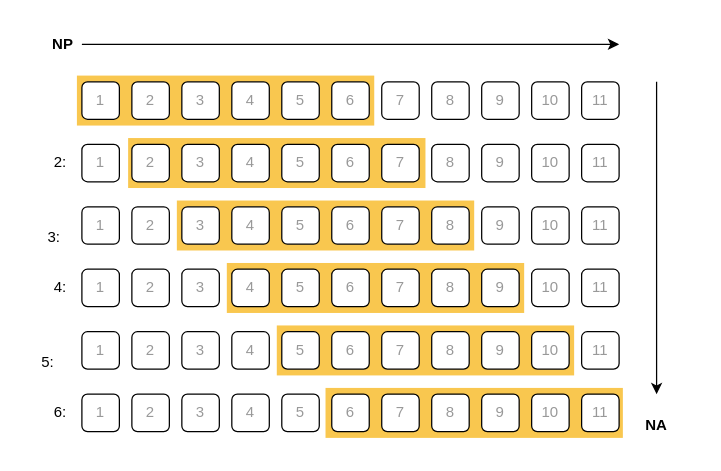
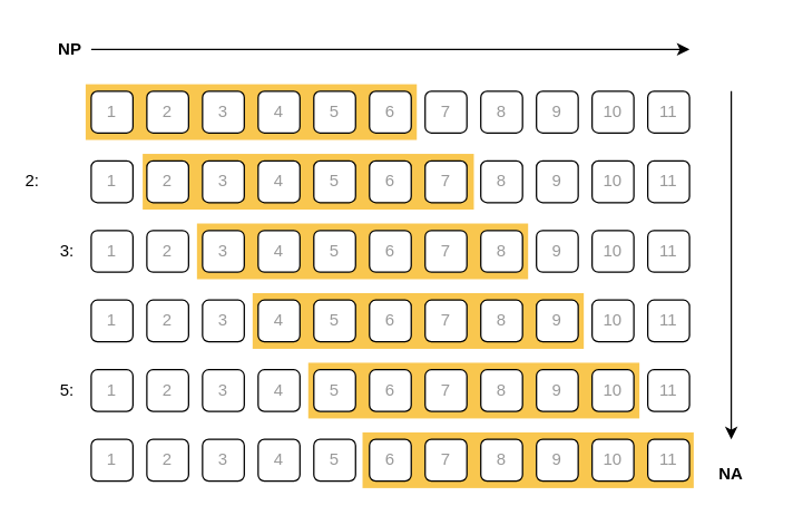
- <mxCell id="74" value="2:" style="text;html=1;strokeColor=none;fillColor=none;align=center;verticalAlign=middle;whiteSpace=wrap;rounded=0;" vertex="1" parent="1"><mxGeometry x="35" y="115" width="26" height="30" as="geometry" /></mxCell>
+ <mxCell id="74" value="2:" style="text;html=1;strokeColor=none;fillColor=none;align=center;verticalAlign=middle;whiteSpace=wrap;rounded=0;" vertex="1" parent="1"><mxGeometry x="10" y="115" width="26" height="30" as="geometry" /></mxCell>
- <mxCell id="75" value="3:" style="text;html=1;strokeColor=none;fillColor=none;align=center;verticalAlign=middle;whiteSpace=wrap;rounded=0;" vertex="1" parent="1"><mxGeometry x="30" y="175" width="26" height="30" as="geometry" /></mxCell>
+ <mxCell id="75" value="3:" style="text;html=1;strokeColor=none;fillColor=none;align=center;verticalAlign=middle;whiteSpace=wrap;rounded=0;" vertex="1" parent="1"><mxGeometry x="35" y="165" width="26" height="30" as="geometry" /></mxCell>
- <mxCell id="76" value="4:" style="text;html=1;strokeColor=none;fillColor=none;align=center;verticalAlign=middle;whiteSpace=wrap;rounded=0;" vertex="1" parent="1"><mxGeometry x="35" y="215" width="26" height="30" as="geometry" /></mxCell>
- <mxCell id="77" value="5:" style="text;html=1;strokeColor=none;fillColor=none;align=center;verticalAlign=middle;whiteSpace=wrap;rounded=0;" vertex="1" parent="1"><mxGeometry x="25" y="275" width="26" height="30" as="geometry" /></mxCell>
+ <mxCell id="77" value="5:" style="text;html=1;strokeColor=none;fillColor=none;align=center;verticalAlign=middle;whiteSpace=wrap;rounded=0;" vertex="1" parent="1"><mxGeometry x="35" y="265" width="26" height="30" as="geometry" /></mxCell>
- <mxCell id="78" value="6:" style="text;html=1;strokeColor=none;fillColor=none;align=center;verticalAlign=middle;whiteSpace=wrap;rounded=0;" vertex="1" parent="1"><mxGeometry x="35" y="315" width="26" height="30" as="geometry" /></mxCell>
